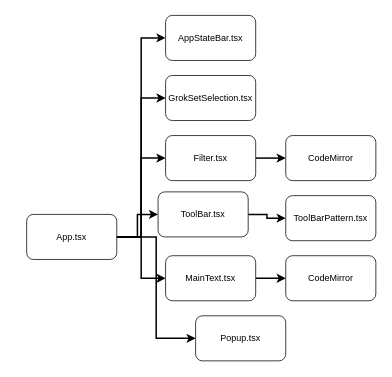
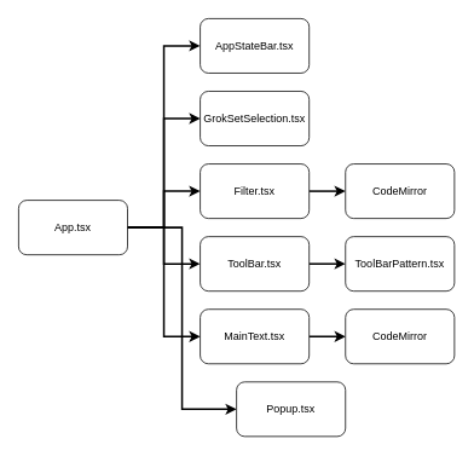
- <mxCell id="15" value="ToolBar.tsx" style="rounded=1;whiteSpace=wrap;html=1;" parent="1" vertex="1"><mxGeometry x="210" y="255" width="120" height="60" as="geometry" /></mxCell>
+ <mxCell id="15" value="ToolBar.tsx" style="rounded=1;whiteSpace=wrap;html=1;" parent="1" vertex="1"><mxGeometry x="220" y="260" width="120" height="60" as="geometry" /></mxCell>
- <mxCell id="8" value="App.tsx" style="rounded=1;whiteSpace=wrap;html=1;" parent="1" vertex="1"><mxGeometry x="35" y="285" width="120" height="60" as="geometry" /></mxCell>
+ <mxCell id="8" value="App.tsx" style="rounded=1;whiteSpace=wrap;html=1;" parent="1" vertex="1"><mxGeometry x="20" y="220" width="120" height="60" as="geometry" /></mxCell>
